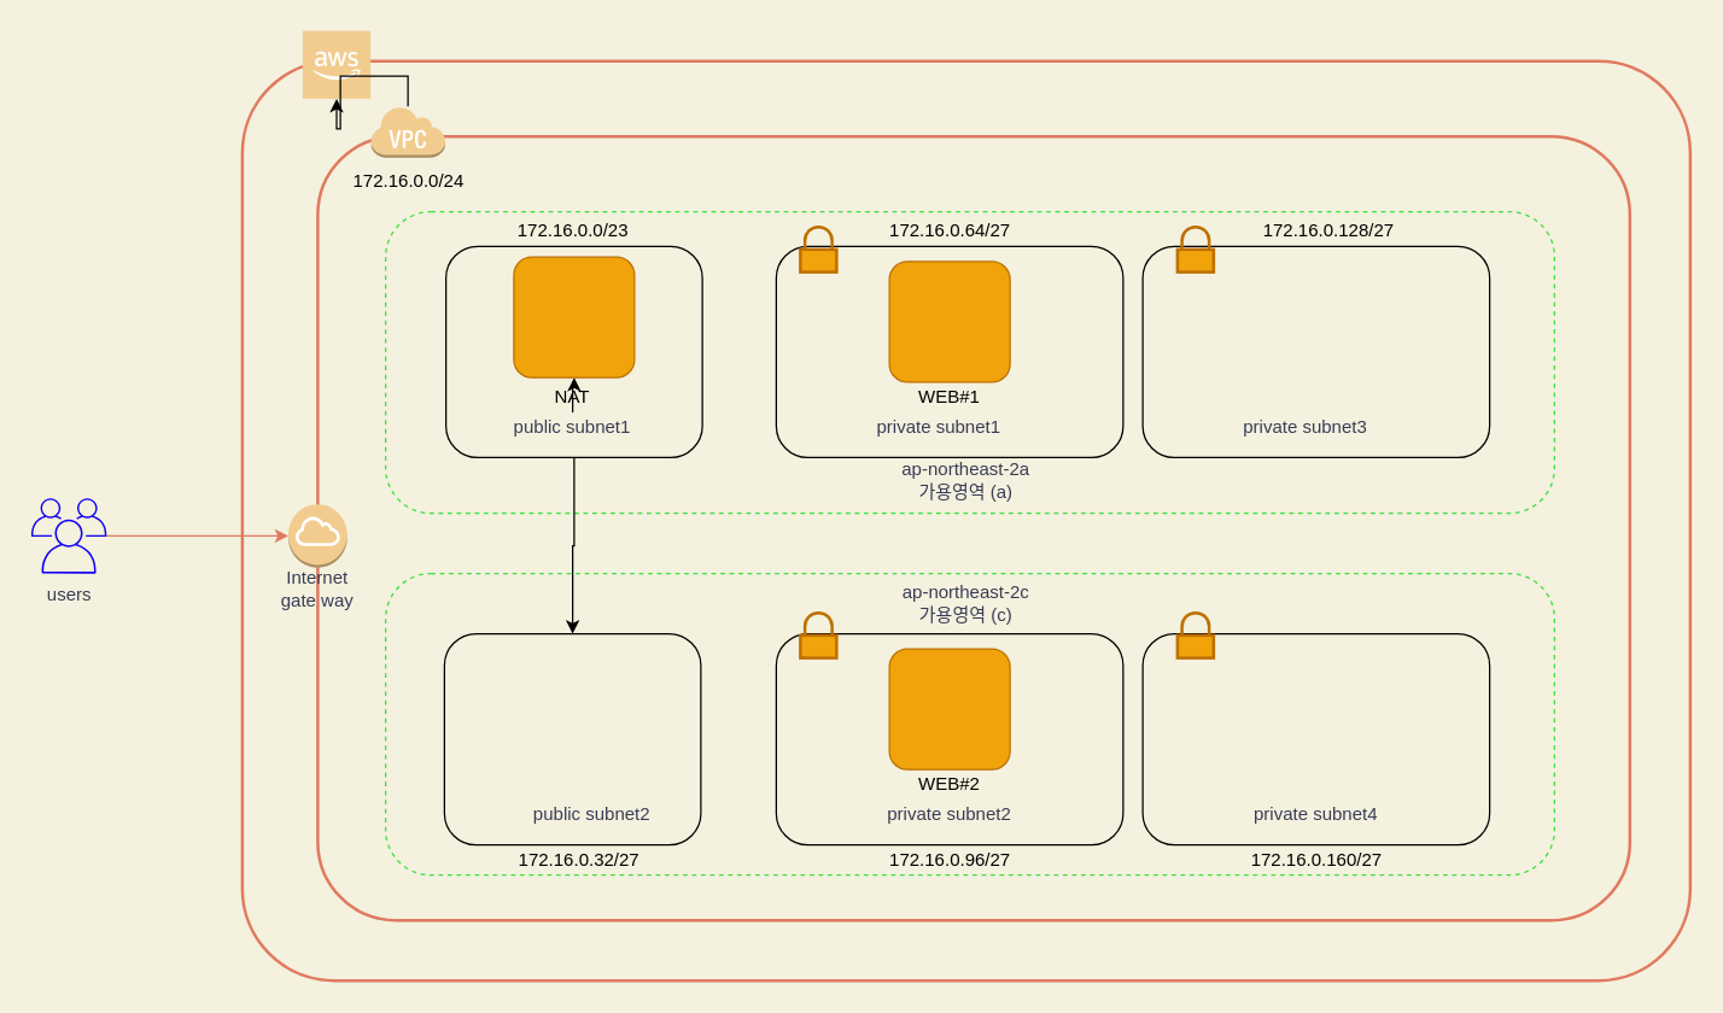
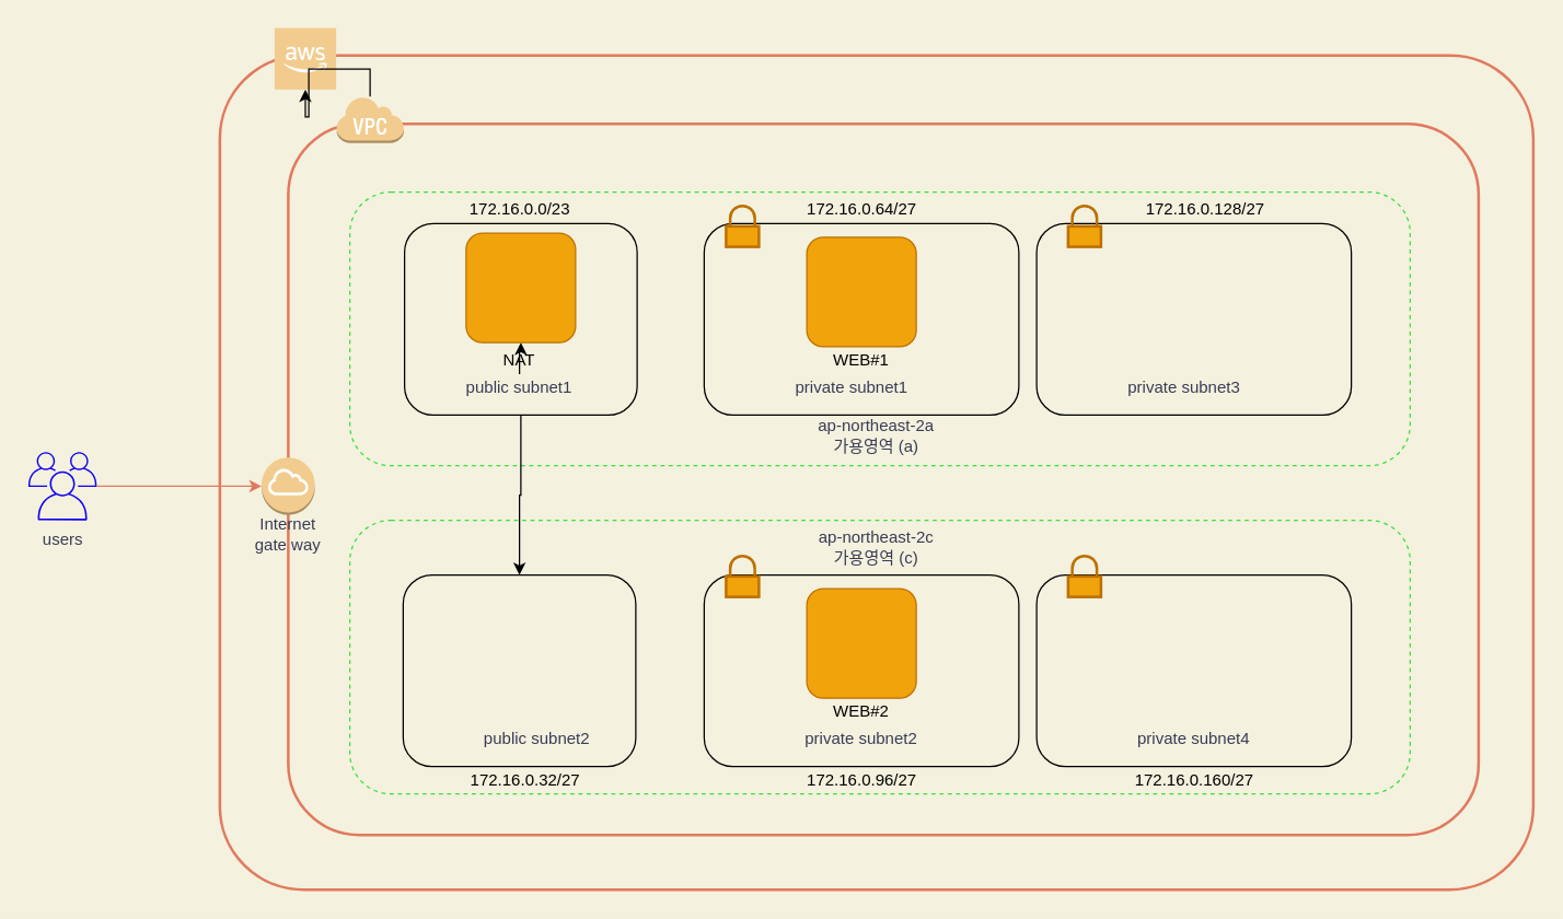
- <mxCell id="35" value="&lt;font color=&quot;#000000&quot;&gt;172.16.0.0/24&lt;/font&gt;" style="text;html=1;align=center;verticalAlign=middle;resizable=0;points=[];autosize=1;" vertex="1" parent="1"><mxGeometry x="224.75" y="110" width="90" height="20" as="geometry" /></mxCell>
